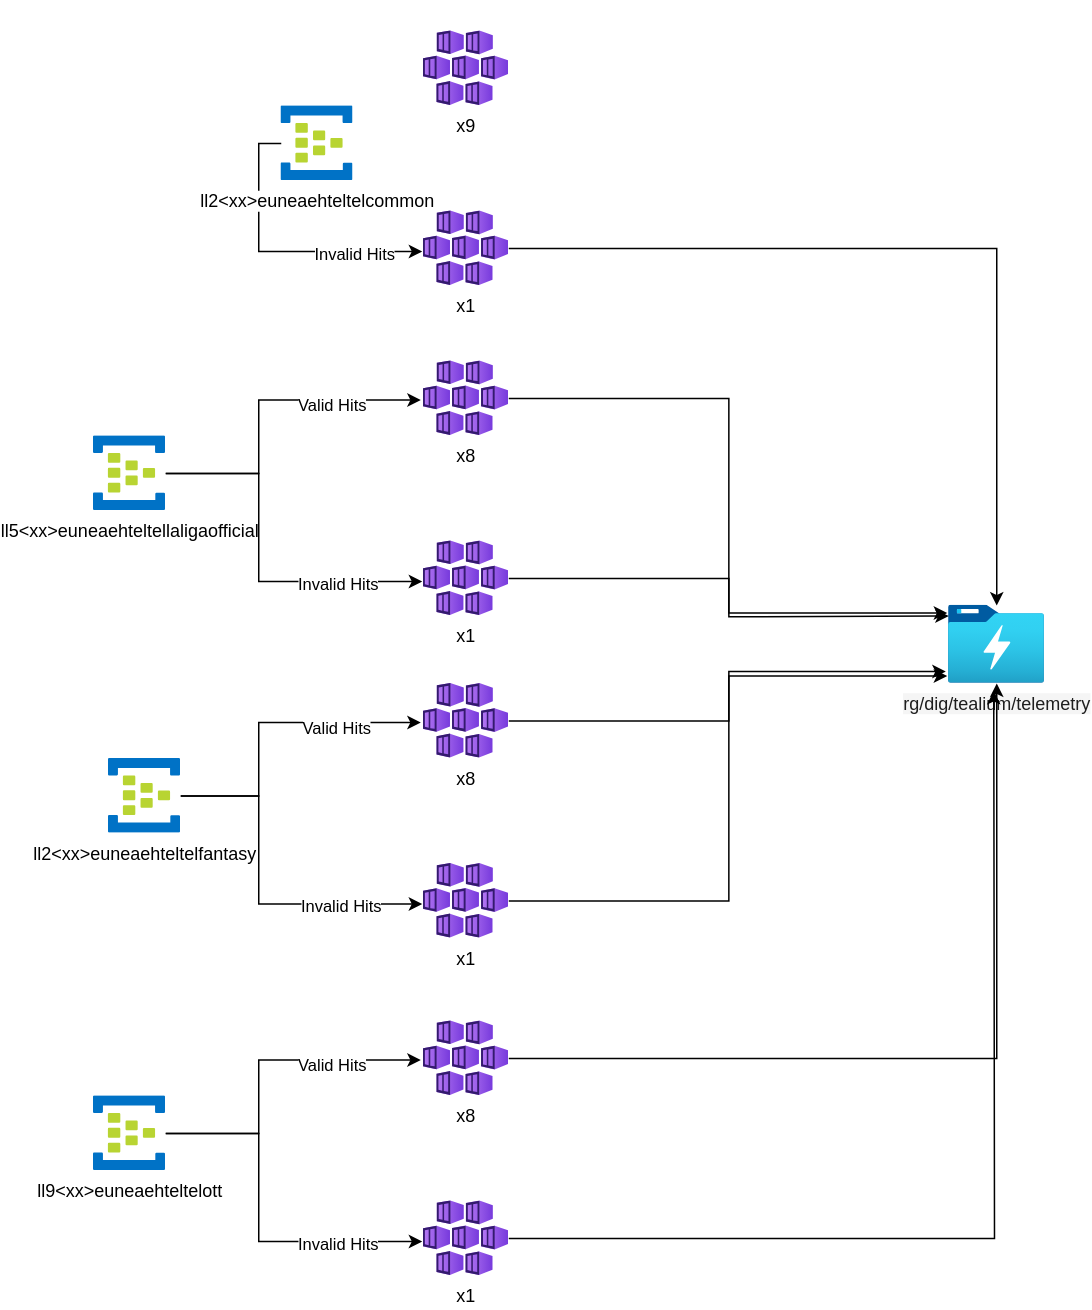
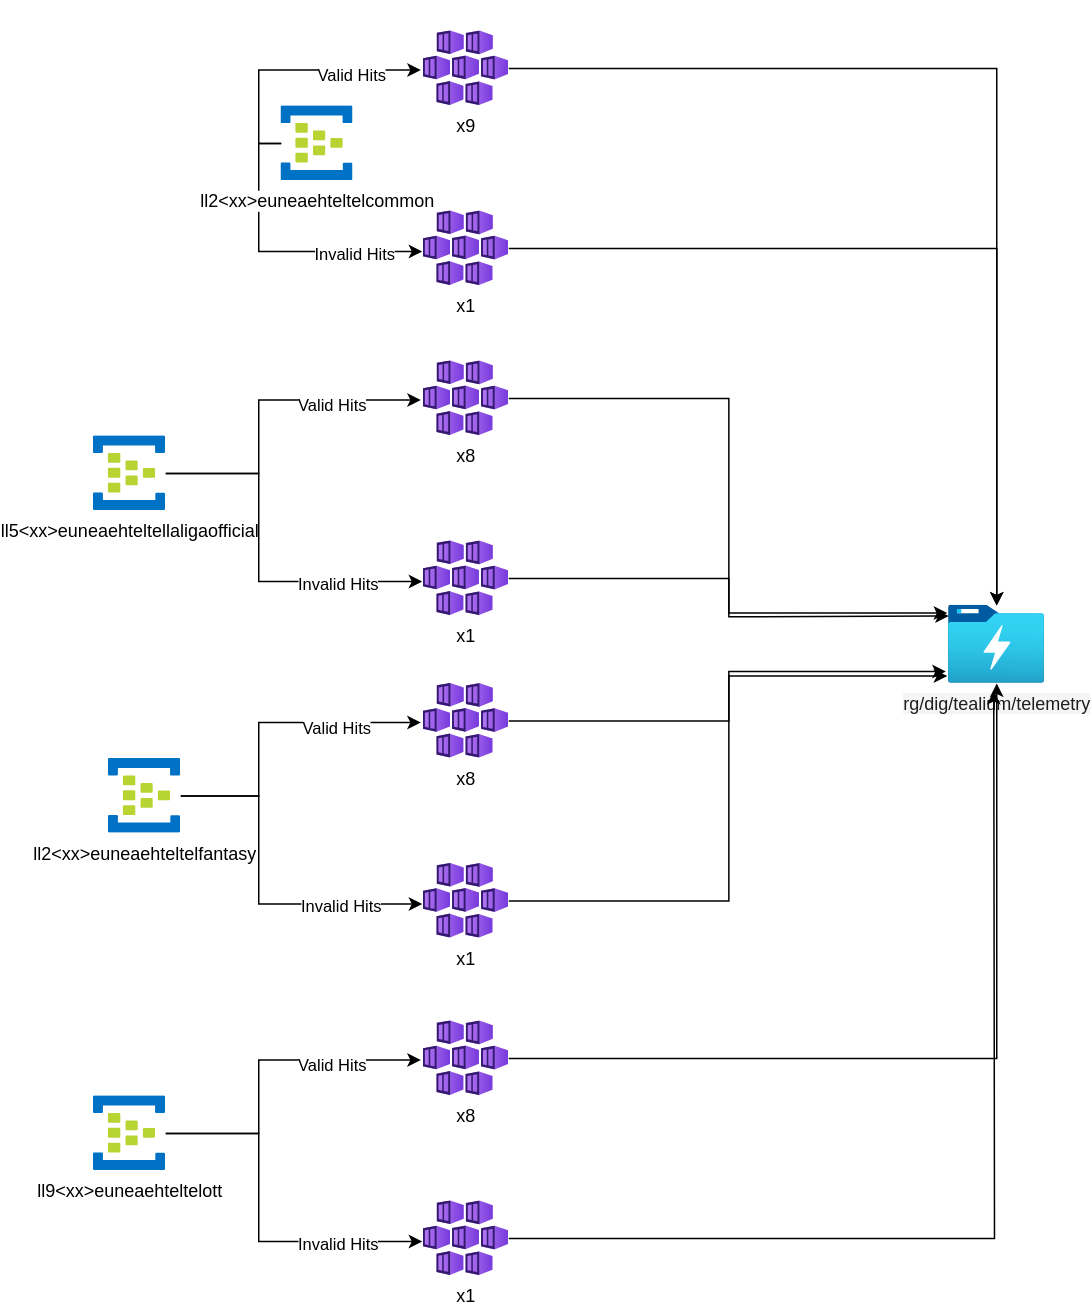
+ <mxCell id="2" style="edgeStyle=orthogonalEdgeStyle;rounded=0;orthogonalLoop=1;jettySize=auto;html=1;" edge="1" parent="1" source="3" target="4"><mxGeometry relative="1" as="geometry" /></mxCell>
+ <mxCell id="5" style="edgeStyle=orthogonalEdgeStyle;rounded=0;orthogonalLoop=1;jettySize=auto;html=1;entryX=-0.035;entryY=0.52;entryDx=0;entryDy=0;entryPerimeter=0;" edge="1" parent="1" source="9" target="3"><mxGeometry relative="1" as="geometry"><Array as="points"><mxPoint x="130" y="95" /><mxPoint x="130" y="46" /></Array></mxGeometry></mxCell>
+ <mxCell id="6" value="Valid Hits" style="edgeLabel;html=1;align=center;verticalAlign=middle;resizable=0;points=[];" vertex="1" connectable="0" parent="5"><mxGeometry x="0.452" y="-3" relative="1" as="geometry"><mxPoint as="offset" /></mxGeometry></mxCell>
